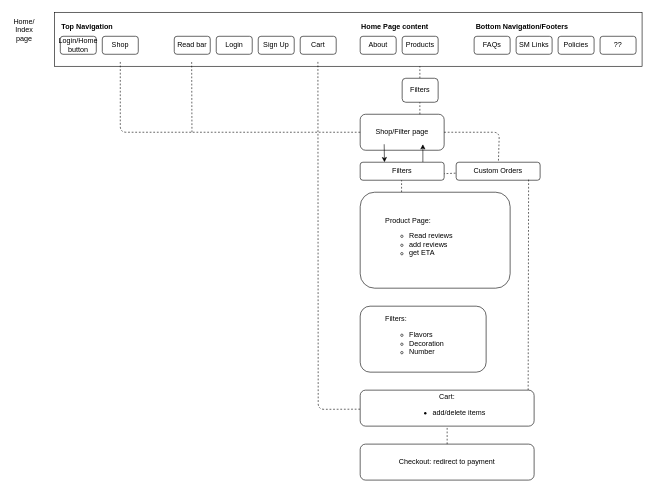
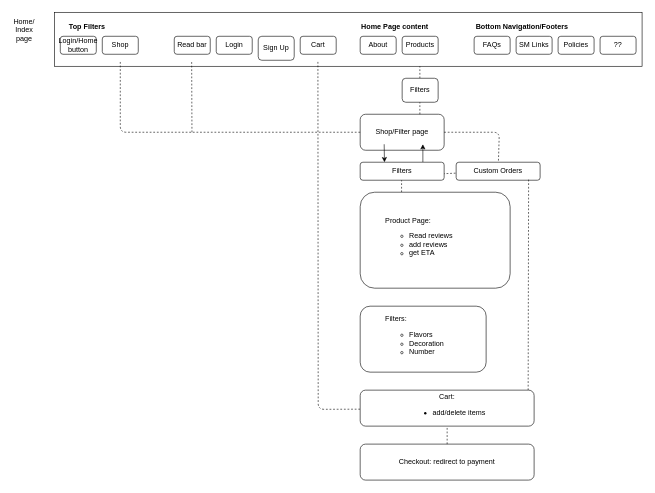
- <mxCell id="17" value="&lt;b&gt;Top Navigation&lt;/b&gt;" style="text;html=1;strokeColor=none;fillColor=none;align=center;verticalAlign=middle;whiteSpace=wrap;rounded=0;" vertex="1" parent="1"><mxGeometry x="90" y="35" width="110" height="20" as="geometry" /></mxCell>
+ <mxCell id="17" value="&lt;b&gt;Top Filters&lt;/b&gt;" style="text;html=1;strokeColor=none;fillColor=none;align=center;verticalAlign=middle;whiteSpace=wrap;rounded=0;" vertex="1" parent="1"><mxGeometry x="90" y="35" width="110" height="20" as="geometry" /></mxCell>
- <mxCell id="9" value="Sign Up" style="rounded=1;whiteSpace=wrap;html=1;" vertex="1" parent="1"><mxGeometry x="430" y="60" width="60" height="30" as="geometry" /></mxCell>
+ <mxCell id="9" value="Sign Up" style="rounded=1;whiteSpace=wrap;html=1;" vertex="1" parent="1"><mxGeometry x="430" y="60" width="60" height="40" as="geometry" /></mxCell>
